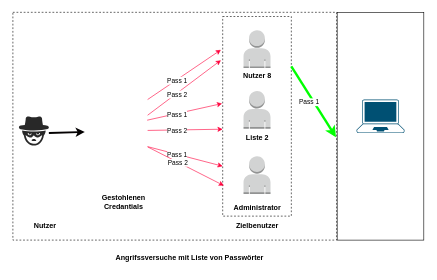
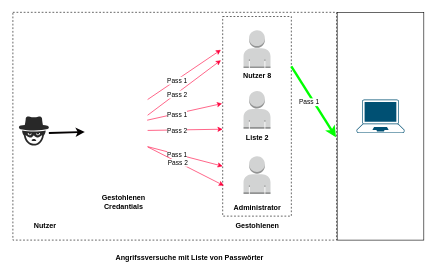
- <mxCell id="7" value="Zielbenutzer" style="text;html=1;strokeColor=none;fillColor=none;align=center;verticalAlign=middle;whiteSpace=wrap;rounded=0;fontStyle=1" parent="1" vertex="1"><mxGeometry x="386.5" y="360" width="83.5" height="31" as="geometry" /></mxCell>
+ <mxCell id="7" value="Gestohlenen" style="text;html=1;strokeColor=none;fillColor=none;align=center;verticalAlign=middle;whiteSpace=wrap;rounded=0;fontStyle=1" parent="1" vertex="1"><mxGeometry x="386.5" y="360" width="83.5" height="31" as="geometry" /></mxCell>
